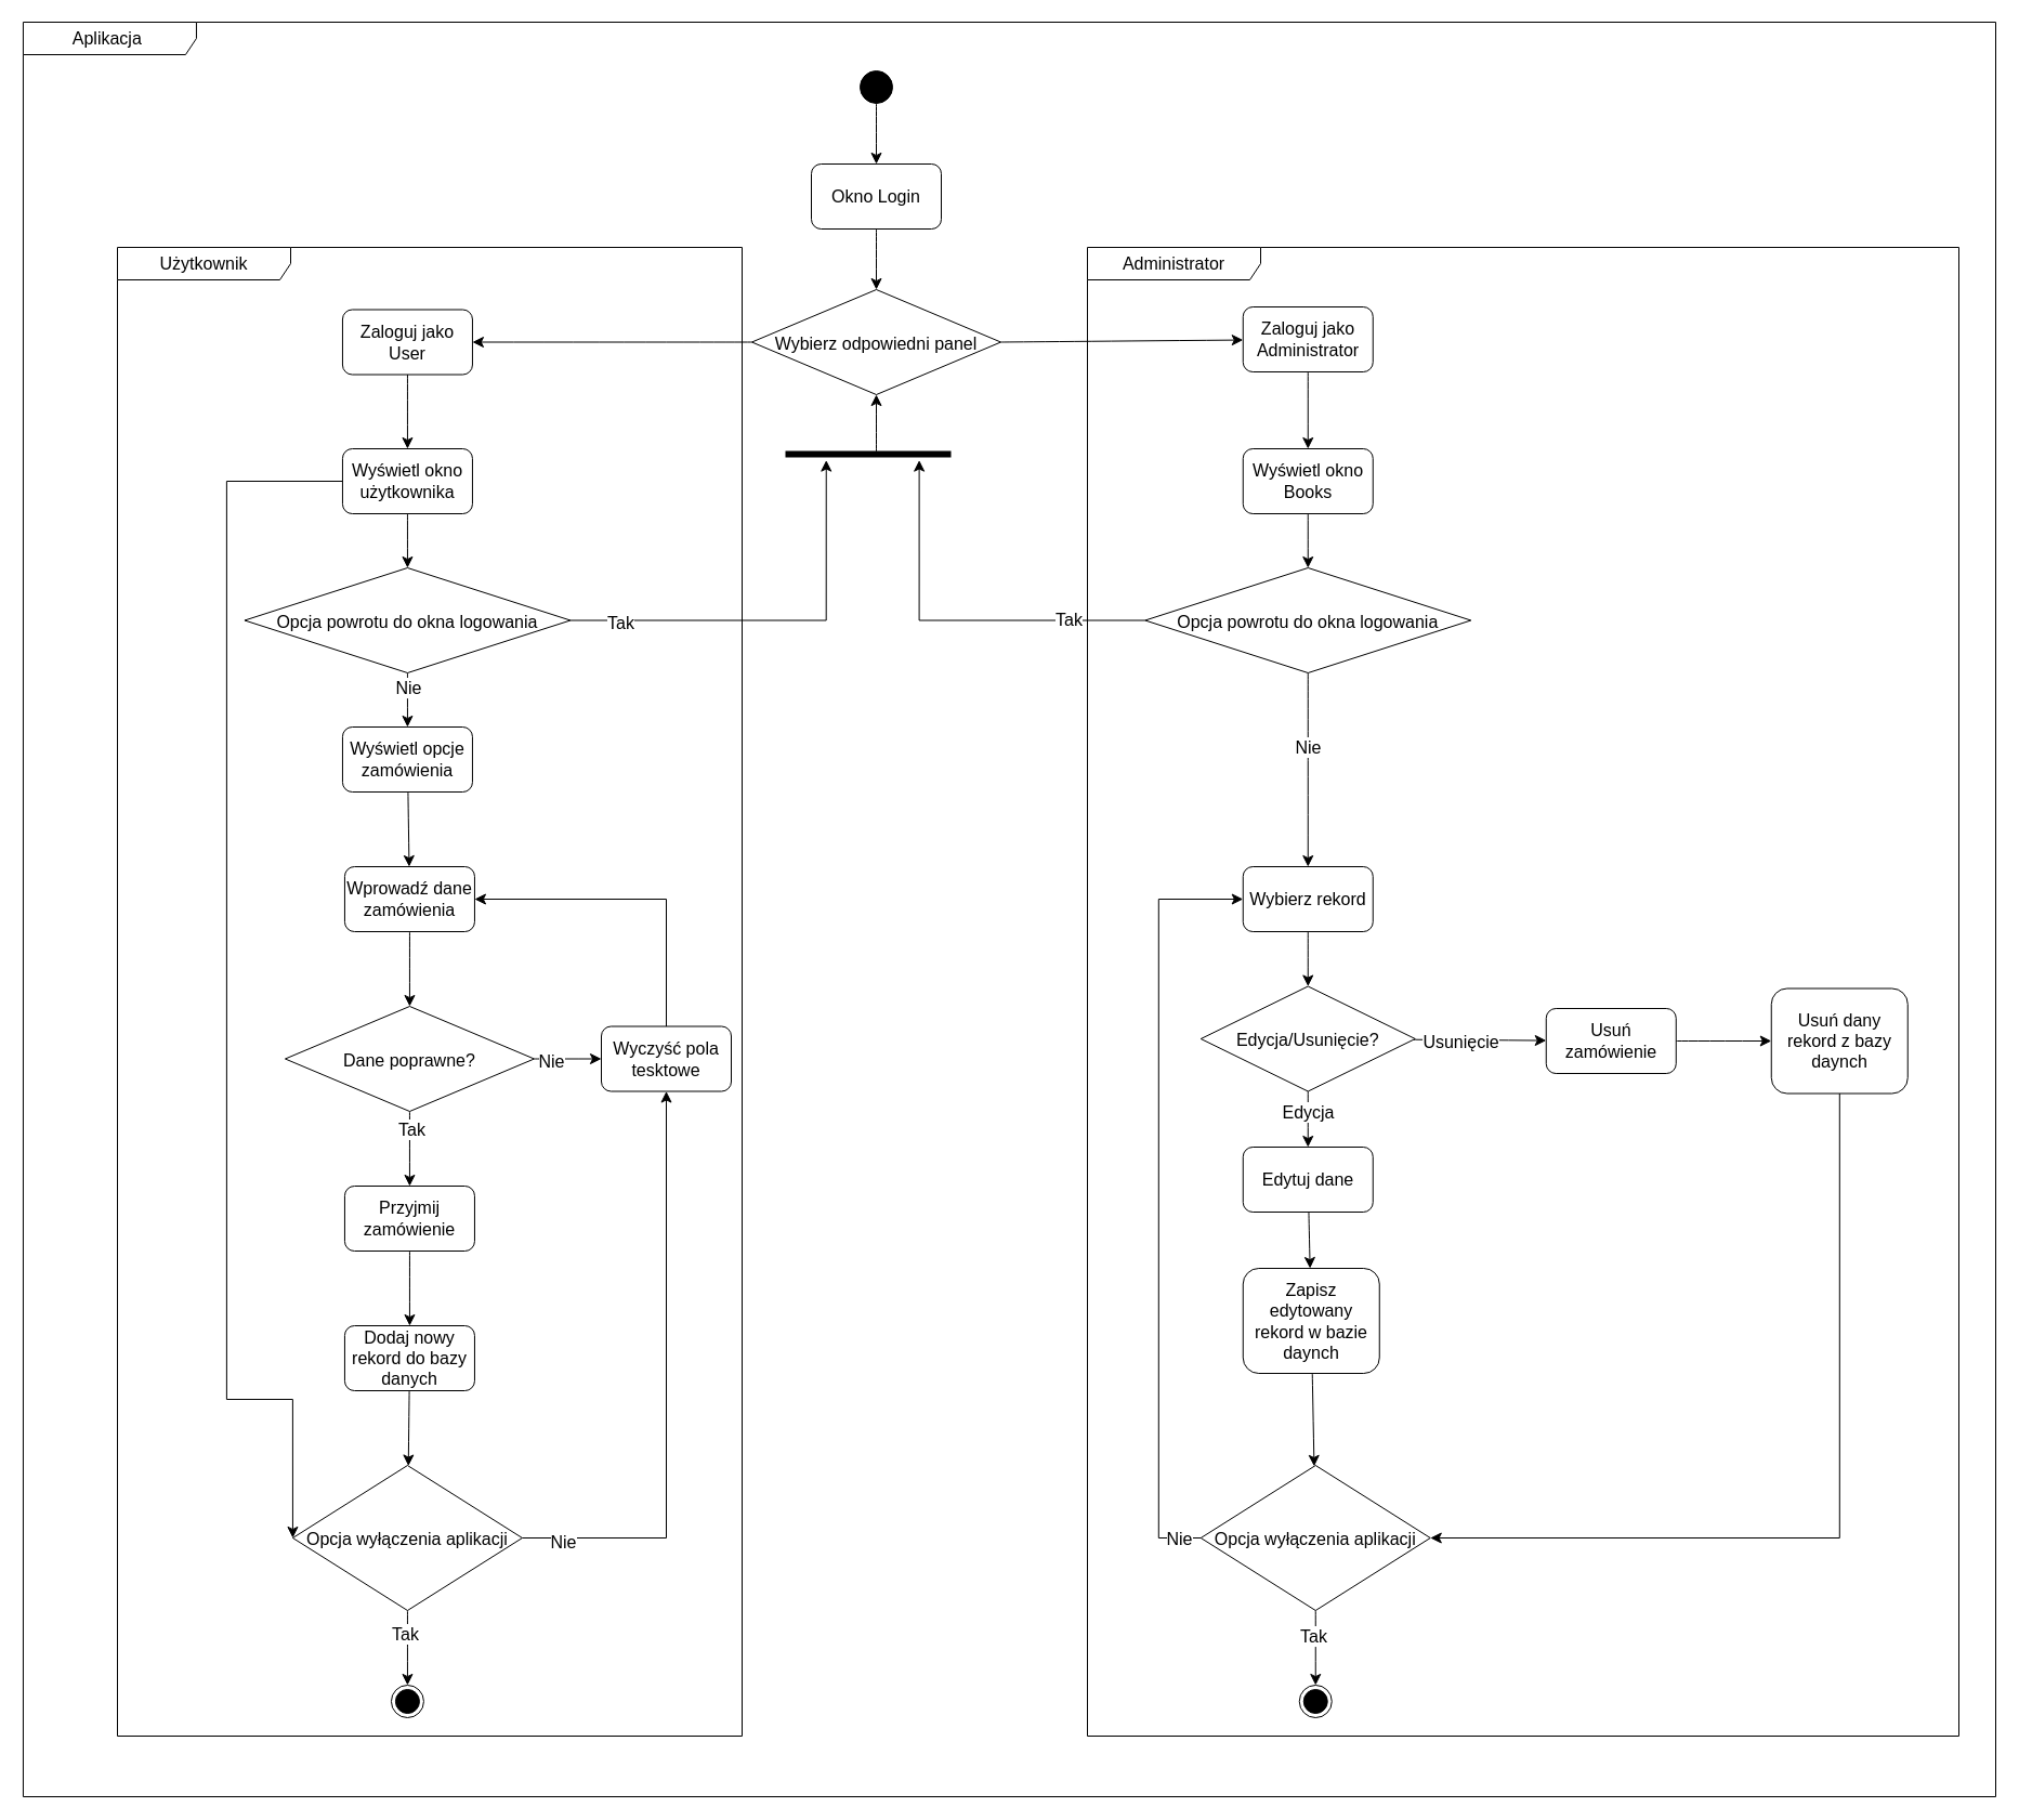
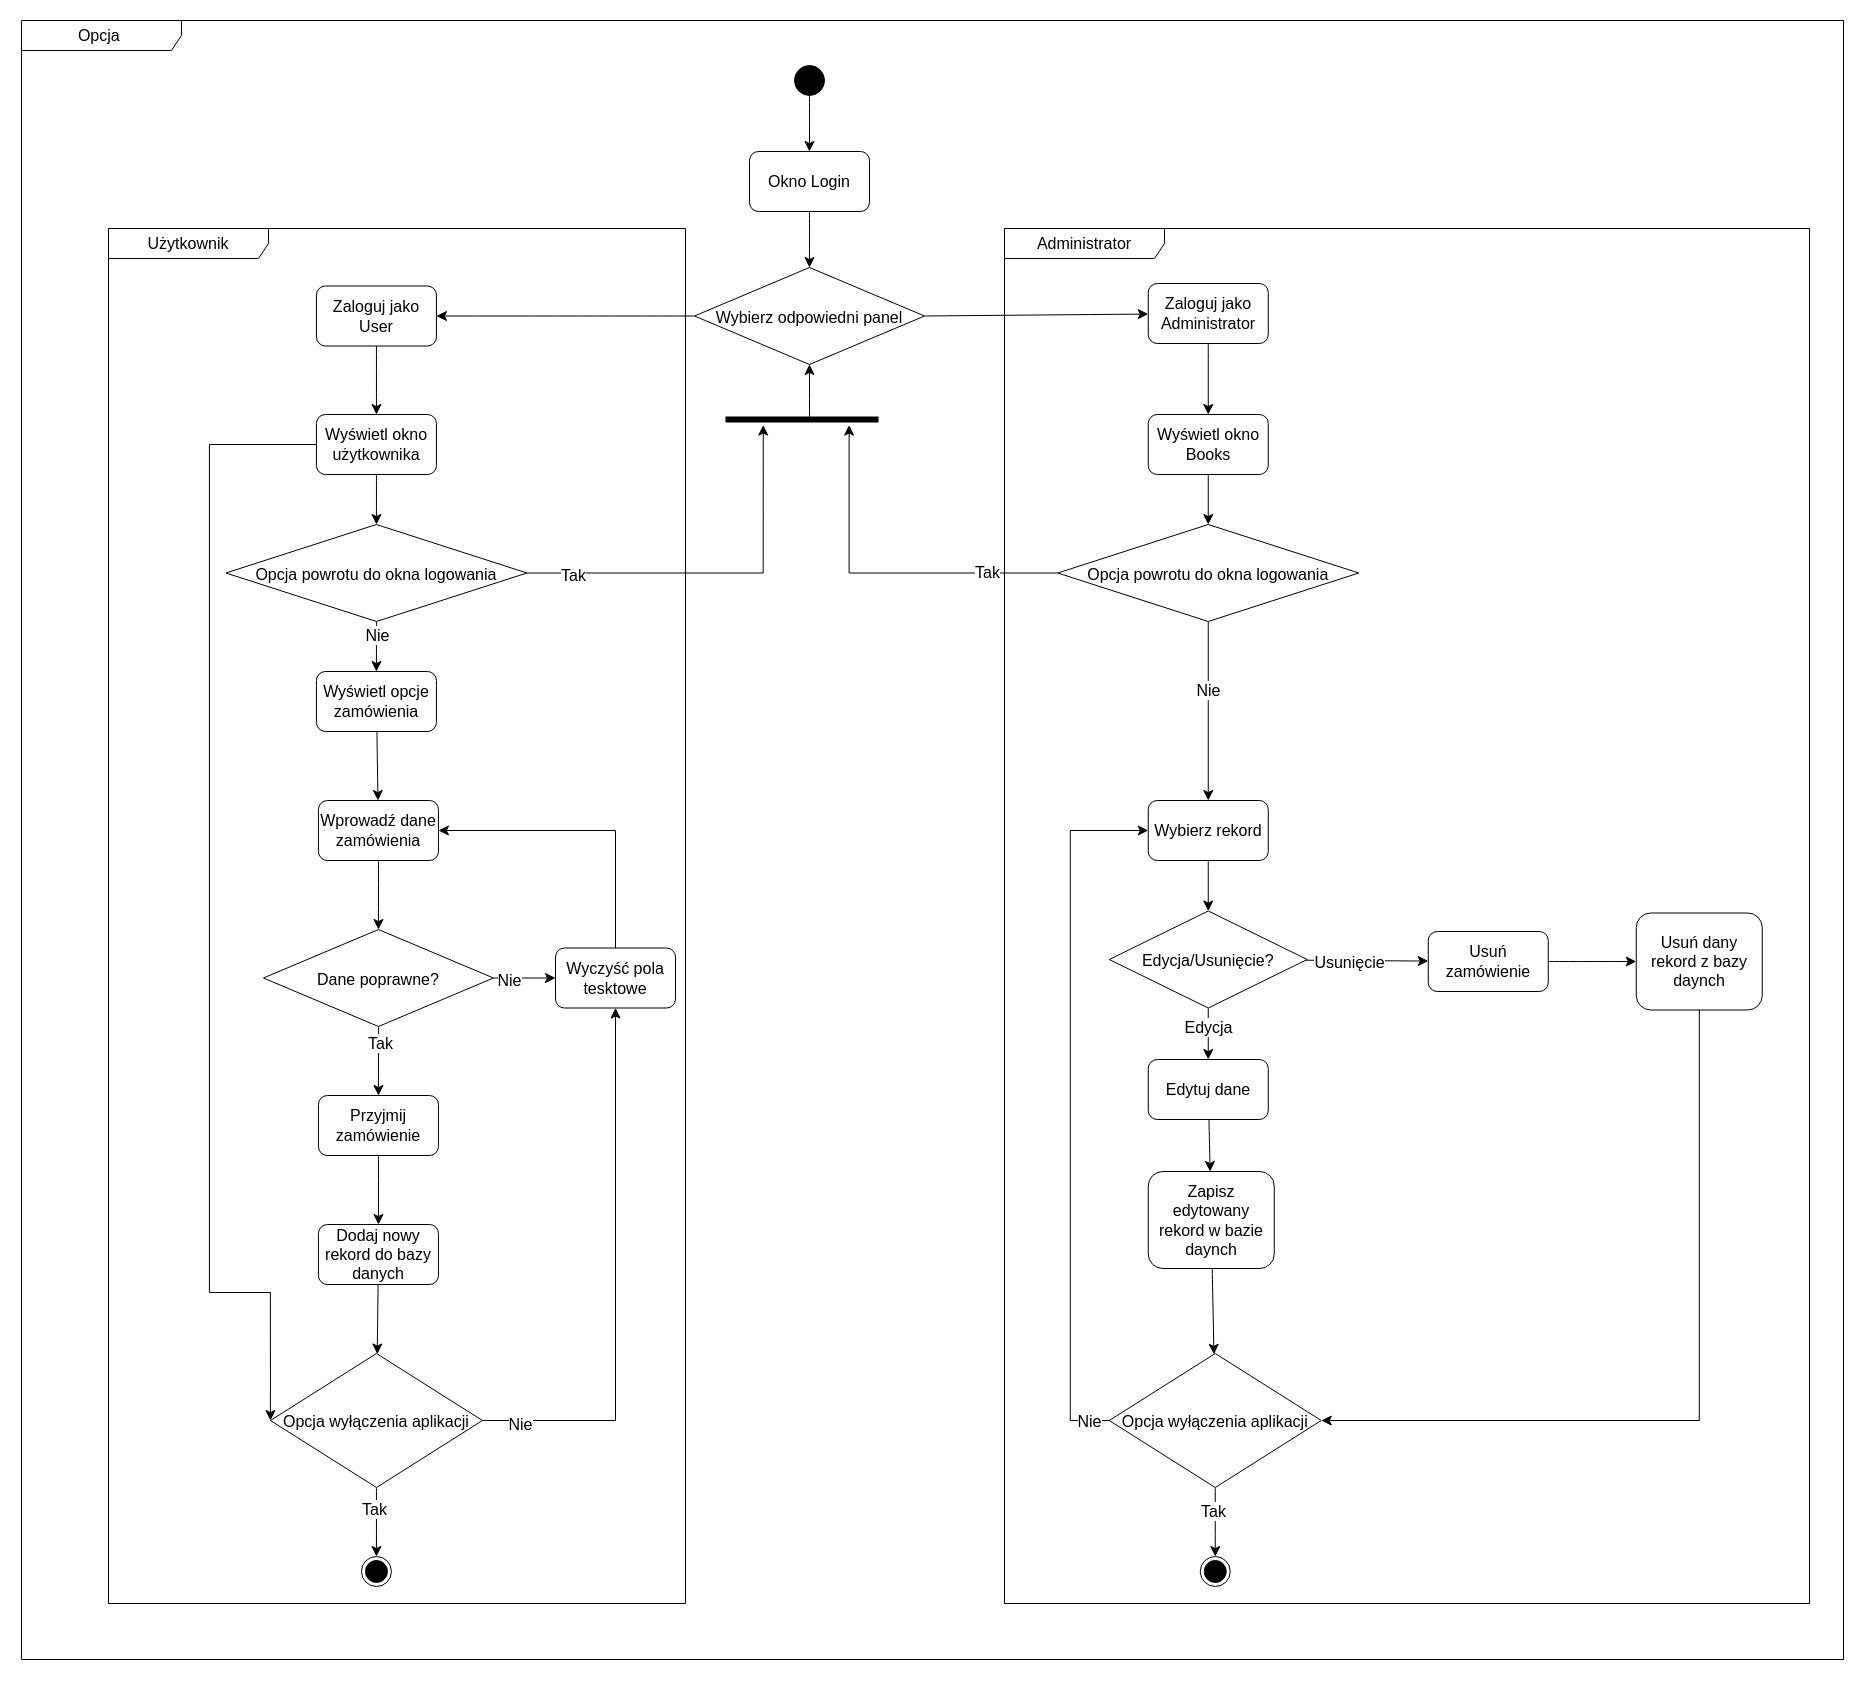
- <mxCell id="74" value="Aplikacja&amp;nbsp;" style="shape=umlFrame;whiteSpace=wrap;html=1;pointerEvents=0;recursiveResize=0;container=1;collapsible=0;width=160;fontSize=16;" parent="1" vertex="1"><mxGeometry x="20.94" y="20" width="1822.06" height="1639" as="geometry" /></mxCell>
+ <mxCell id="74" value="Opcja&amp;nbsp;" style="shape=umlFrame;whiteSpace=wrap;html=1;pointerEvents=0;recursiveResize=0;container=1;collapsible=0;width=160;fontSize=16;" parent="1" vertex="1"><mxGeometry x="20.94" y="20" width="1822.06" height="1639" as="geometry" /></mxCell>
